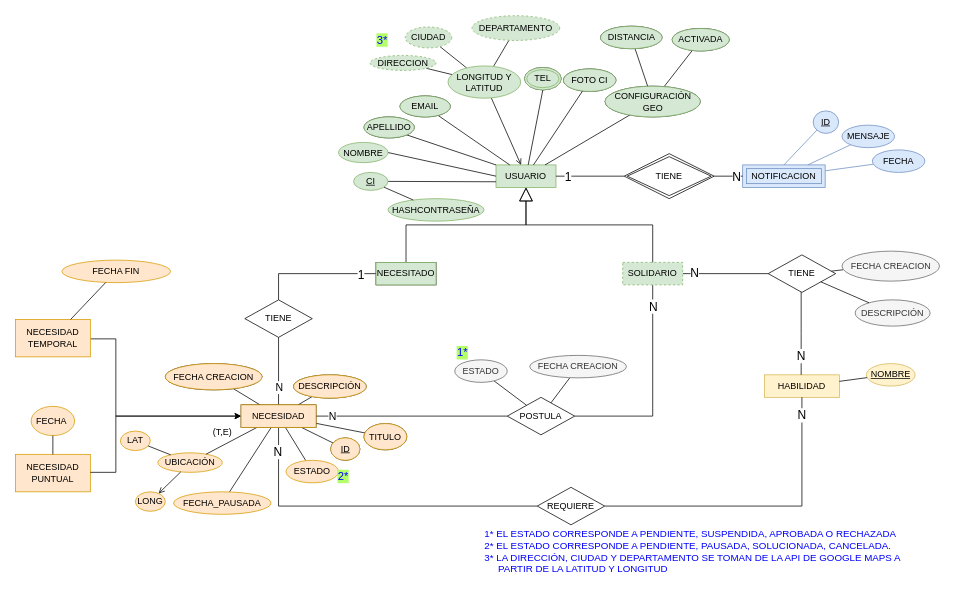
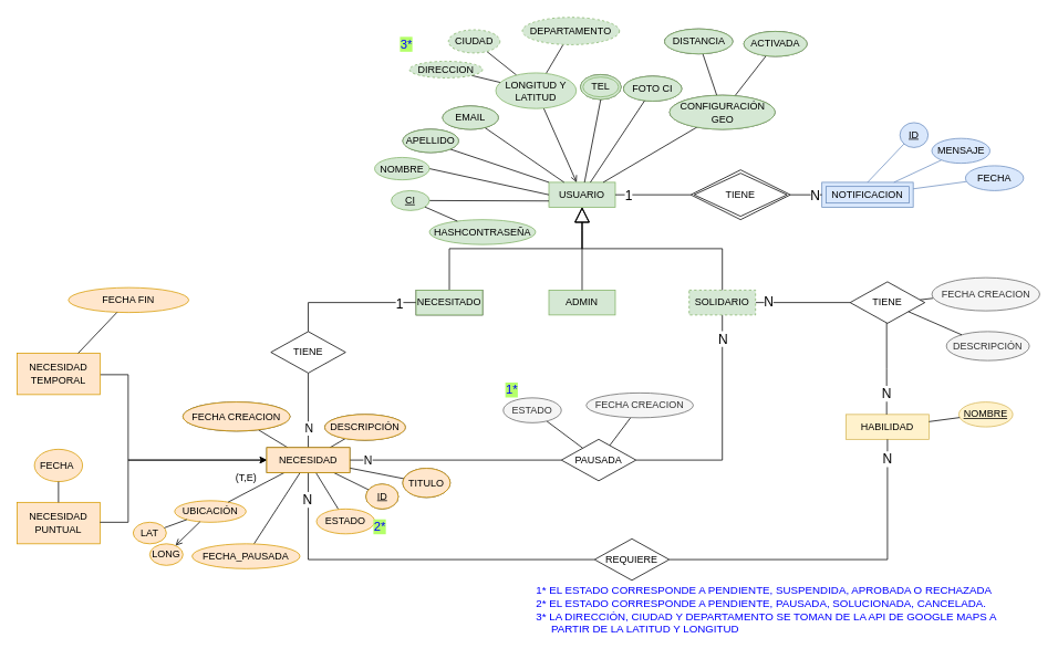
- <mxCell id="122" value="3*" style="text;html=1;align=center;verticalAlign=middle;resizable=0;points=[];autosize=1;strokeColor=none;fillColor=none;fontSize=15;fontColor=#0000FF;labelBackgroundColor=#B4FF69;" vertex="1" parent="1"><mxGeometry x="493" y="37" width="32" height="30" as="geometry" /></mxCell>
+ <mxCell id="122" value="3*" style="text;html=1;align=center;verticalAlign=middle;resizable=0;points=[];autosize=1;strokeColor=none;fillColor=none;fontSize=15;fontColor=#0000FF;labelBackgroundColor=#B4FF69;" vertex="1" parent="1"><mxGeometry x="473" y="37" width="32" height="30" as="geometry" /></mxCell>
+ <mxCell id="26" value="" style="endArrow=block;endSize=16;endFill=0;html=1;rounded=0;edgeStyle=orthogonalEdgeStyle;" edge="1" parent="1" source="5" target="2"><mxGeometry y="20" width="160" relative="1" as="geometry"><mxPoint x="561" y="369" as="sourcePoint" /><mxPoint x="721" y="269" as="targetPoint" /><mxPoint as="offset" /><Array as="points"><mxPoint x="701" y="277" /><mxPoint x="701" y="277" /></Array></mxGeometry></mxCell>
+ <mxCell id="5" value="ADMIN" style="whiteSpace=wrap;html=1;align=center;rounded=0;fillColor=#d5e8d4;strokeColor=#82b366;" vertex="1" parent="1"><mxGeometry x="661" y="349" width="80" height="30" as="geometry" /></mxCell>
- <mxCell id="92" value="POSTULA" style="shape=rhombus;perimeter=rhombusPerimeter;whiteSpace=wrap;html=1;align=center;rounded=0;" vertex="1" parent="1"><mxGeometry x="676" y="529" width="90" height="50" as="geometry" /></mxCell>
+ <mxCell id="92" value="PAUSADA" style="shape=rhombus;perimeter=rhombusPerimeter;whiteSpace=wrap;html=1;align=center;rounded=0;" vertex="1" parent="1"><mxGeometry x="676" y="529" width="90" height="50" as="geometry" /></mxCell>
- <mxCell id="99" value="LAT" style="ellipse;whiteSpace=wrap;html=1;fontSize=12;fillColor=#ffe6cc;strokeColor=#d79b00;" vertex="1" parent="1"><mxGeometry x="160" y="574" width="40" height="26" as="geometry" /></mxCell>
+ <mxCell id="99" value="LAT" style="ellipse;whiteSpace=wrap;html=1;fontSize=12;fillColor=#ffe6cc;strokeColor=#d79b00;" vertex="1" parent="1"><mxGeometry x="160" y="629" width="40" height="26" as="geometry" /></mxCell>
